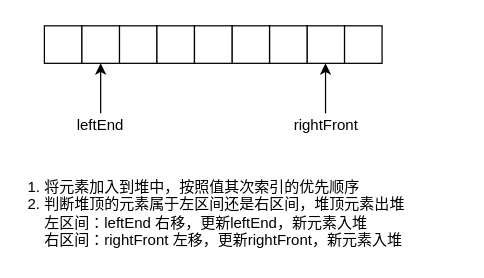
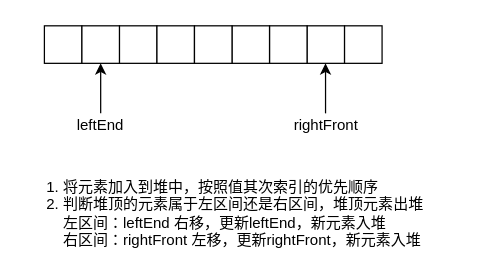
- <mxCell id="15" value="1. 将元素加入到堆中，按照值其次索引的优先顺序&lt;br&gt;2. 判断堆顶的元素属于左区间还是右区间，堆顶元素出堆&lt;br&gt;&lt;span style=&quot;&quot;&gt;&lt;/span&gt;&amp;nbsp; &amp;nbsp; 左区间：leftEnd 右移，更新leftEnd，新元素入堆&lt;br&gt;&lt;span style=&quot;&quot;&gt;&lt;/span&gt;&amp;nbsp; &amp;nbsp; 右区间：&lt;span style=&quot;text-align: center;&quot;&gt;rightFront&lt;/span&gt;&amp;nbsp;左移，更新&lt;span style=&quot;text-align: center;&quot;&gt;rightFront，&lt;/span&gt;新元素入堆" style="text;html=1;strokeColor=none;fillColor=none;align=left;verticalAlign=middle;whiteSpace=wrap;rounded=0;" vertex="1" parent="1"><mxGeometry x="20" y="140" width="345" height="60" as="geometry" /></mxCell>
+ <mxCell id="15" value="1. 将元素加入到堆中，按照值其次索引的优先顺序&lt;br&gt;2. 判断堆顶的元素属于左区间还是右区间，堆顶元素出堆&lt;br&gt;&lt;span style=&quot;&quot;&gt;&lt;/span&gt;&amp;nbsp; &amp;nbsp; 左区间：leftEnd 右移，更新leftEnd，新元素入堆&lt;br&gt;&lt;span style=&quot;&quot;&gt;&lt;/span&gt;&amp;nbsp; &amp;nbsp; 右区间：&lt;span style=&quot;text-align: center;&quot;&gt;rightFront&lt;/span&gt;&amp;nbsp;左移，更新&lt;span style=&quot;text-align: center;&quot;&gt;rightFront，&lt;/span&gt;新元素入堆" style="text;html=1;strokeColor=none;fillColor=none;align=left;verticalAlign=middle;whiteSpace=wrap;rounded=0;" vertex="1" parent="1"><mxGeometry x="35" y="140" width="345" height="60" as="geometry" /></mxCell>
